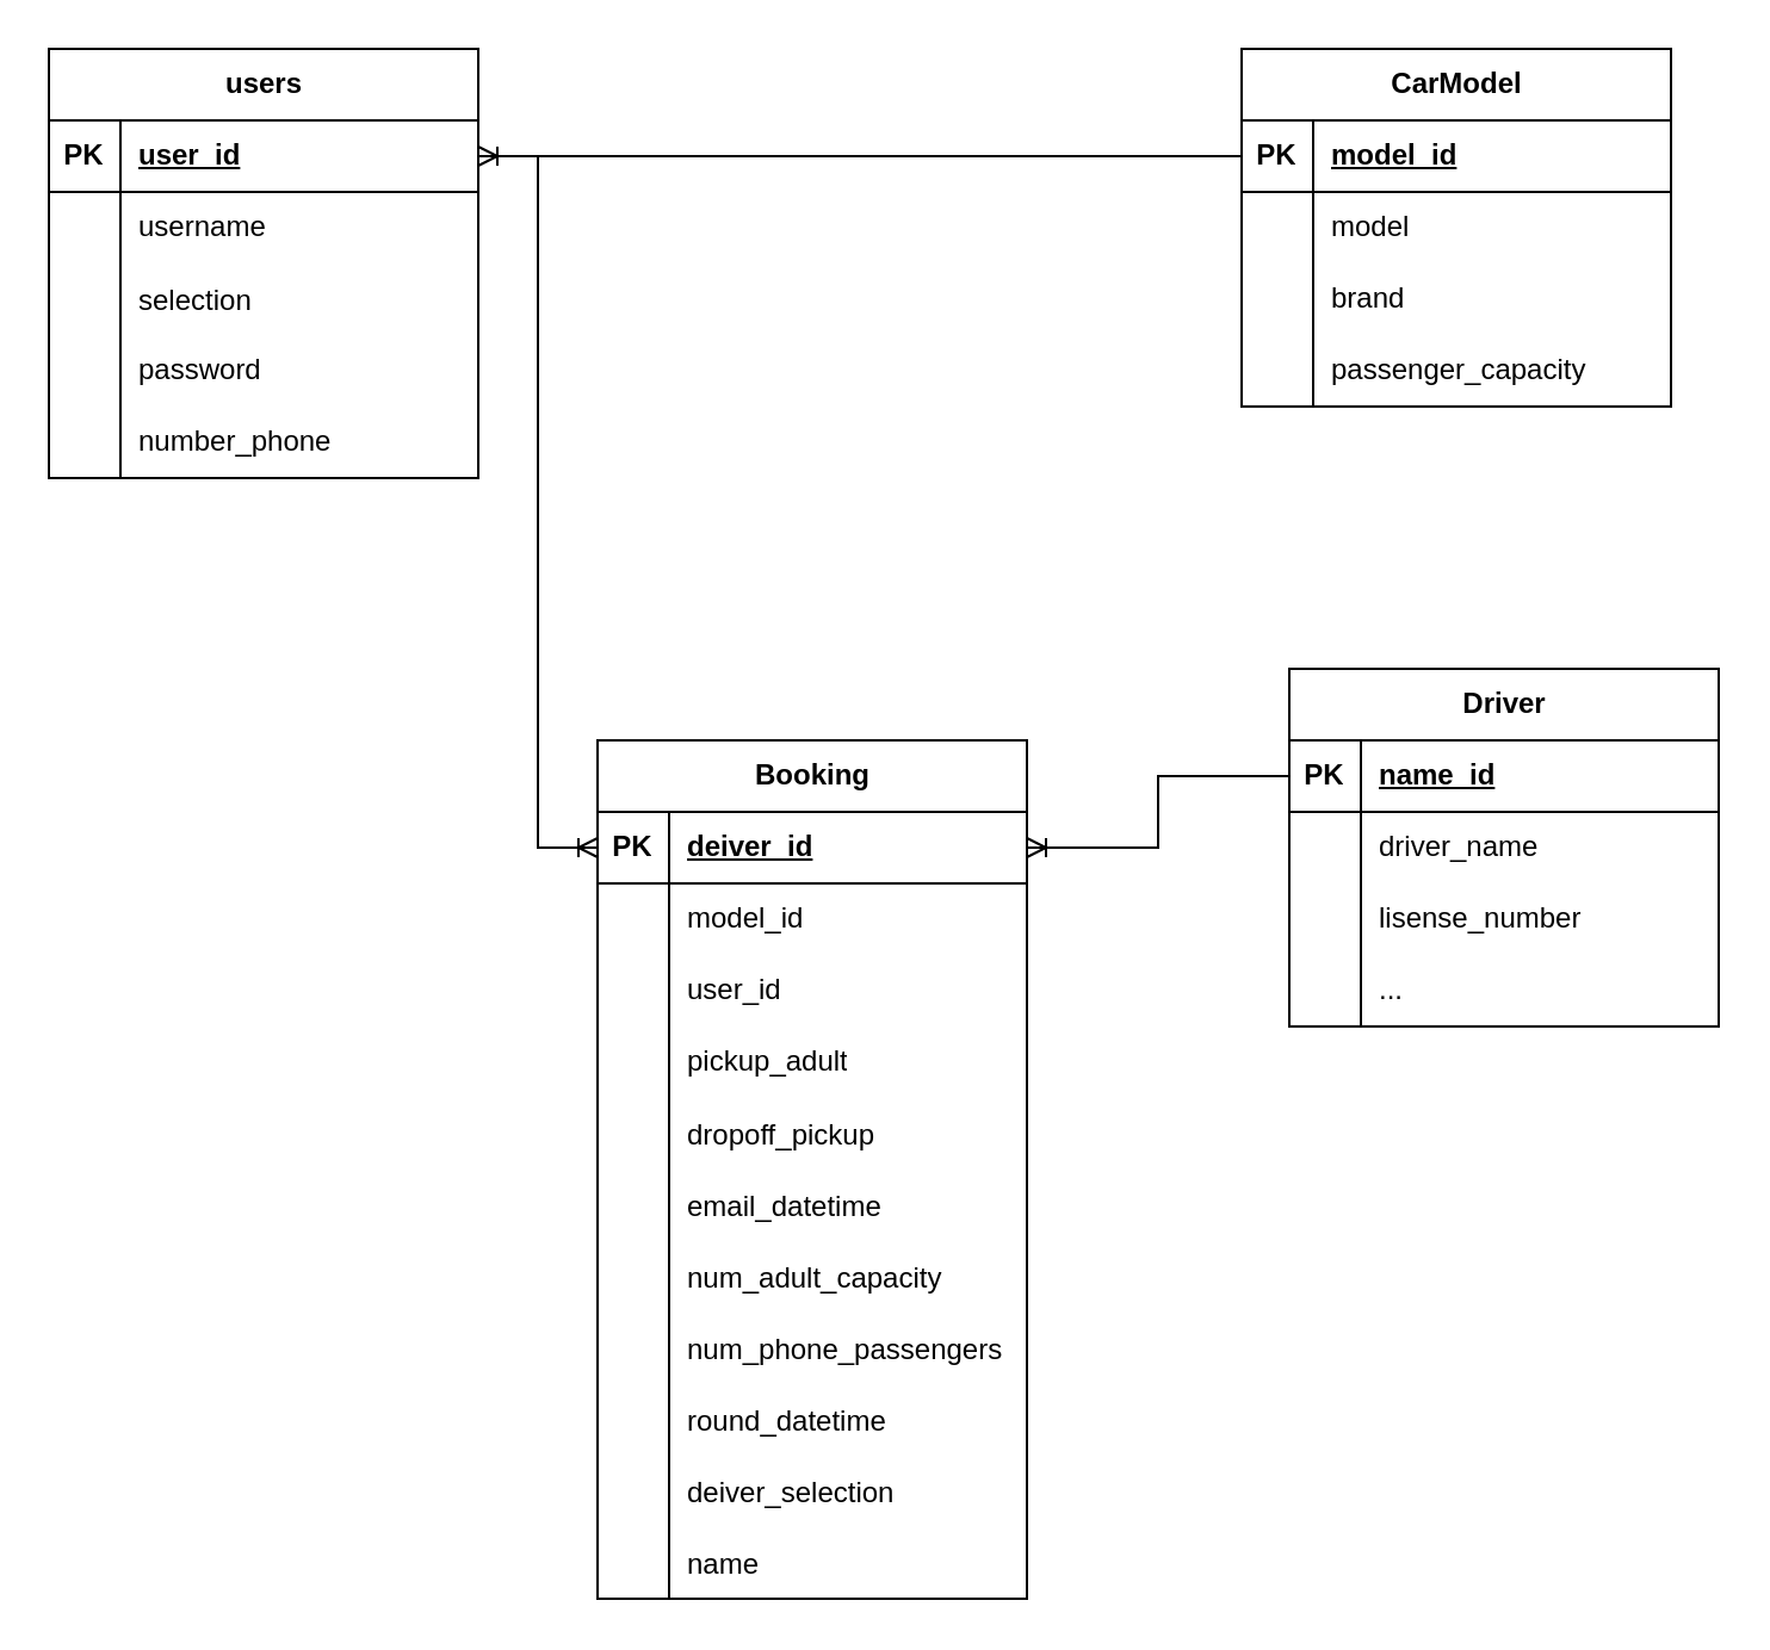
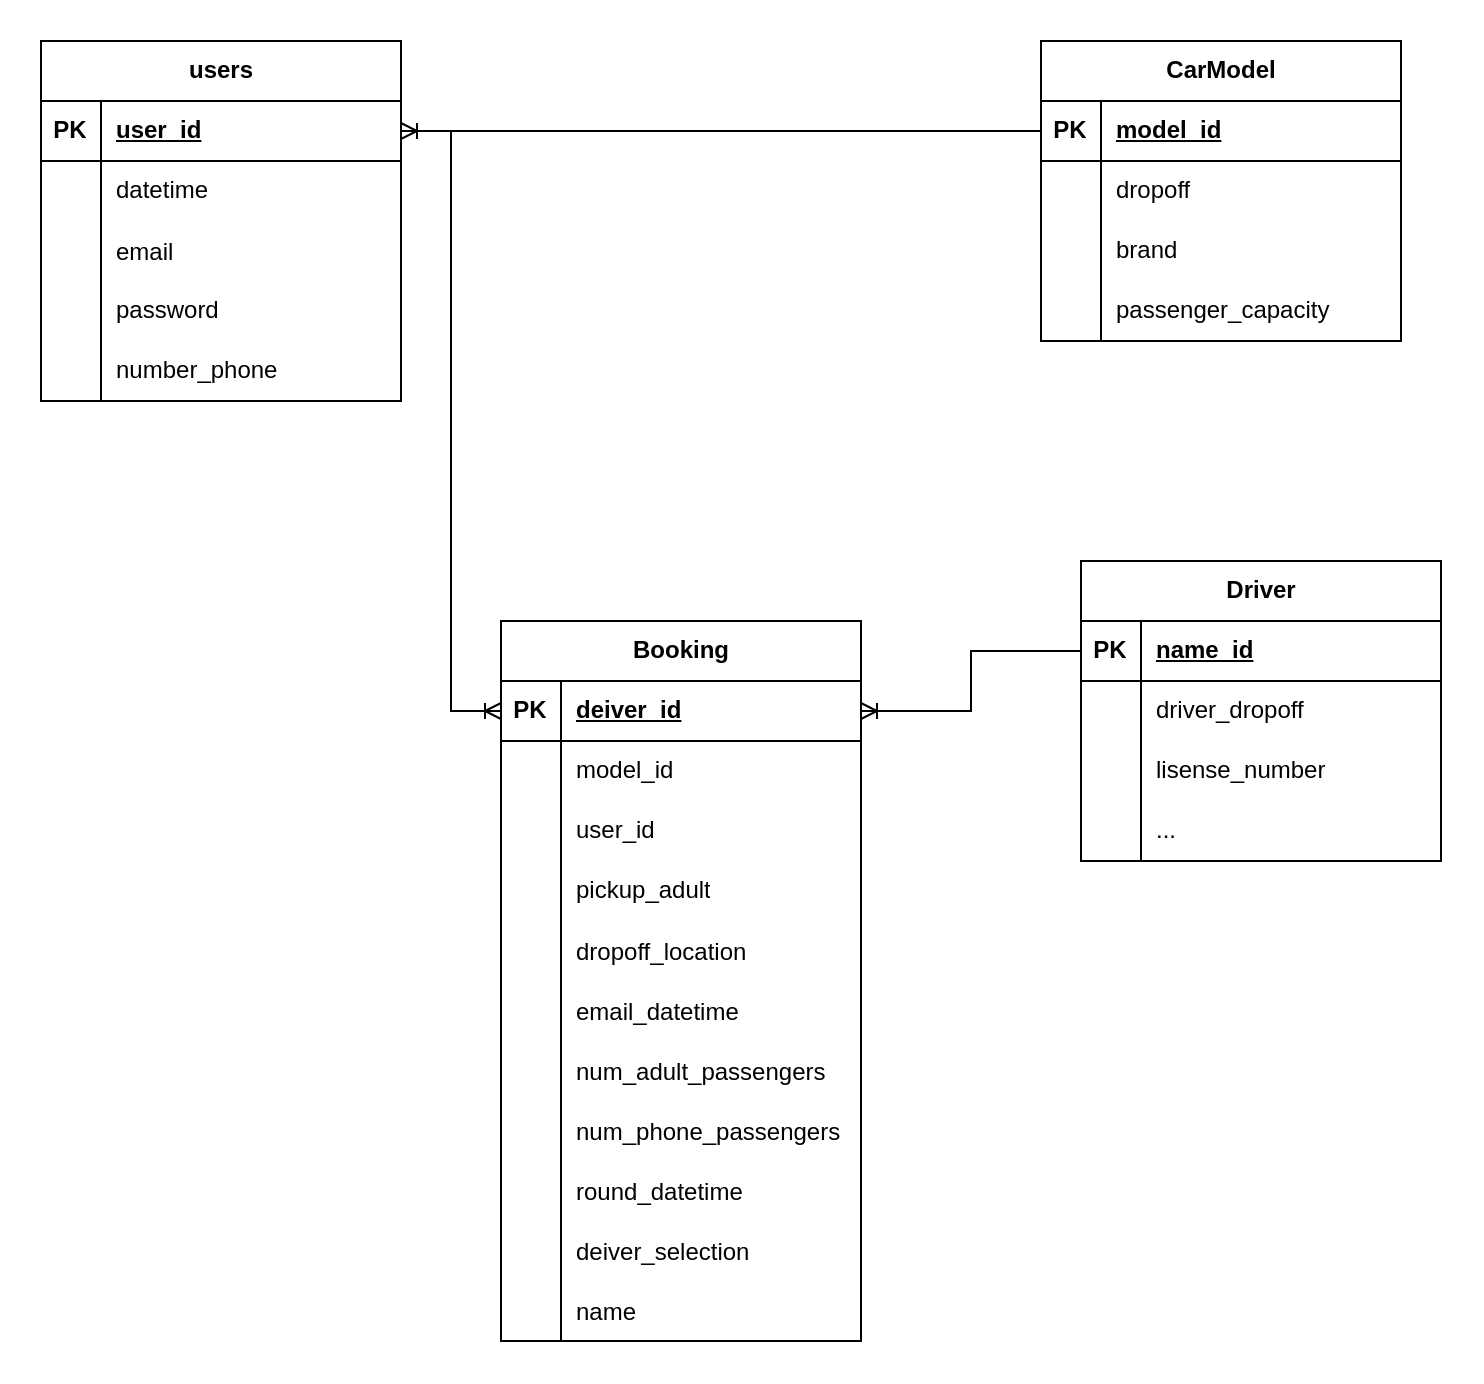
- <mxCell id="55" value="username&lt;span style=&quot;white-space: pre;&quot;&gt;&#09;&lt;/span&gt;" style="shape=partialRectangle;connectable=0;fillColor=none;top=0;left=0;bottom=0;right=0;align=left;spacingLeft=6;overflow=hidden;whiteSpace=wrap;html=1;" vertex="1" parent="53"><mxGeometry x="30" width="150" height="30" as="geometry"><mxRectangle width="150" height="30" as="alternateBounds" /></mxGeometry></mxCell>
+ <mxCell id="55" value="datetime&lt;span style=&quot;white-space: pre;&quot;&gt;&#09;&lt;/span&gt;" style="shape=partialRectangle;connectable=0;fillColor=none;top=0;left=0;bottom=0;right=0;align=left;spacingLeft=6;overflow=hidden;whiteSpace=wrap;html=1;" vertex="1" parent="53"><mxGeometry x="30" width="150" height="30" as="geometry"><mxRectangle width="150" height="30" as="alternateBounds" /></mxGeometry></mxCell>
- <mxCell id="71" value="model" style="shape=partialRectangle;connectable=0;fillColor=none;top=0;left=0;bottom=0;right=0;align=left;spacingLeft=6;overflow=hidden;whiteSpace=wrap;html=1;" vertex="1" parent="69"><mxGeometry x="30" width="150" height="30" as="geometry"><mxRectangle width="150" height="30" as="alternateBounds" /></mxGeometry></mxCell>
+ <mxCell id="71" value="dropoff" style="shape=partialRectangle;connectable=0;fillColor=none;top=0;left=0;bottom=0;right=0;align=left;spacingLeft=6;overflow=hidden;whiteSpace=wrap;html=1;" vertex="1" parent="69"><mxGeometry x="30" width="150" height="30" as="geometry"><mxRectangle width="150" height="30" as="alternateBounds" /></mxGeometry></mxCell>
- <mxCell id="58" value="selection" style="shape=partialRectangle;connectable=0;fillColor=none;top=0;left=0;bottom=0;right=0;align=left;spacingLeft=6;overflow=hidden;" vertex="1" parent="56"><mxGeometry x="30" width="150" height="30" as="geometry"><mxRectangle width="150" height="30" as="alternateBounds" /></mxGeometry></mxCell>
+ <mxCell id="58" value="email" style="shape=partialRectangle;connectable=0;fillColor=none;top=0;left=0;bottom=0;right=0;align=left;spacingLeft=6;overflow=hidden;" vertex="1" parent="56"><mxGeometry x="30" width="150" height="30" as="geometry"><mxRectangle width="150" height="30" as="alternateBounds" /></mxGeometry></mxCell>
- <mxCell id="8" value="driver_name" style="shape=partialRectangle;connectable=0;fillColor=none;top=0;left=0;bottom=0;right=0;align=left;spacingLeft=6;overflow=hidden;whiteSpace=wrap;html=1;" vertex="1" parent="6"><mxGeometry x="30" width="150" height="30" as="geometry"><mxRectangle width="150" height="30" as="alternateBounds" /></mxGeometry></mxCell>
+ <mxCell id="8" value="driver_dropoff" style="shape=partialRectangle;connectable=0;fillColor=none;top=0;left=0;bottom=0;right=0;align=left;spacingLeft=6;overflow=hidden;whiteSpace=wrap;html=1;" vertex="1" parent="6"><mxGeometry x="30" width="150" height="30" as="geometry"><mxRectangle width="150" height="30" as="alternateBounds" /></mxGeometry></mxCell>
- <mxCell id="30" value="dropoff_pickup" style="shape=partialRectangle;connectable=0;fillColor=none;top=0;left=0;bottom=0;right=0;align=left;spacingLeft=6;overflow=hidden;" vertex="1" parent="28"><mxGeometry x="30" width="150" height="30" as="geometry"><mxRectangle width="150" height="30" as="alternateBounds" /></mxGeometry></mxCell>
+ <mxCell id="30" value="dropoff_location" style="shape=partialRectangle;connectable=0;fillColor=none;top=0;left=0;bottom=0;right=0;align=left;spacingLeft=6;overflow=hidden;" vertex="1" parent="28"><mxGeometry x="30" width="150" height="30" as="geometry"><mxRectangle width="150" height="30" as="alternateBounds" /></mxGeometry></mxCell>
- <mxCell id="36" value="num_adult_capacity" style="shape=partialRectangle;connectable=0;fillColor=none;top=0;left=0;bottom=0;right=0;align=left;spacingLeft=6;overflow=hidden;" vertex="1" parent="34"><mxGeometry x="30" width="150" height="30" as="geometry"><mxRectangle width="150" height="30" as="alternateBounds" /></mxGeometry></mxCell>
+ <mxCell id="36" value="num_adult_passengers" style="shape=partialRectangle;connectable=0;fillColor=none;top=0;left=0;bottom=0;right=0;align=left;spacingLeft=6;overflow=hidden;" vertex="1" parent="34"><mxGeometry x="30" width="150" height="30" as="geometry"><mxRectangle width="150" height="30" as="alternateBounds" /></mxGeometry></mxCell>
